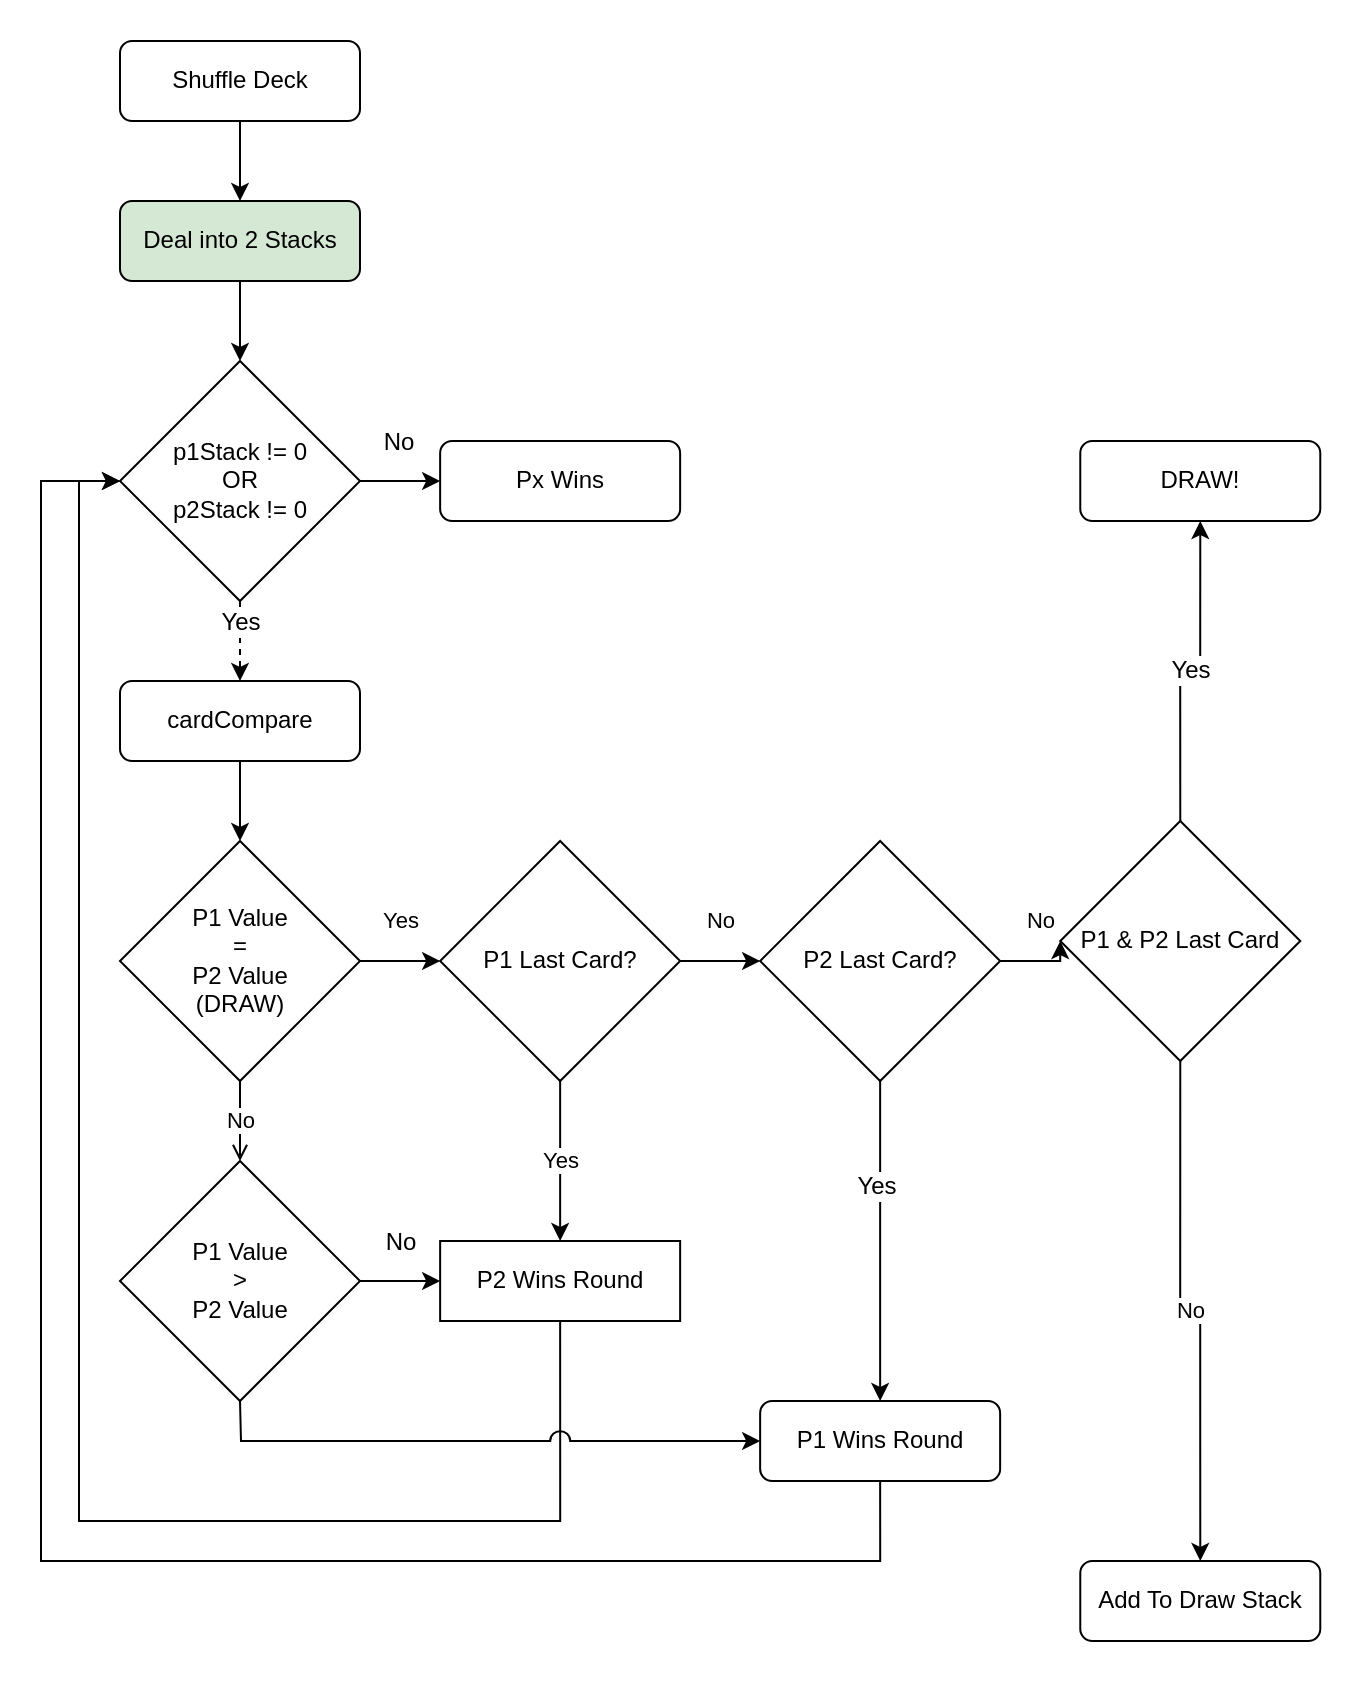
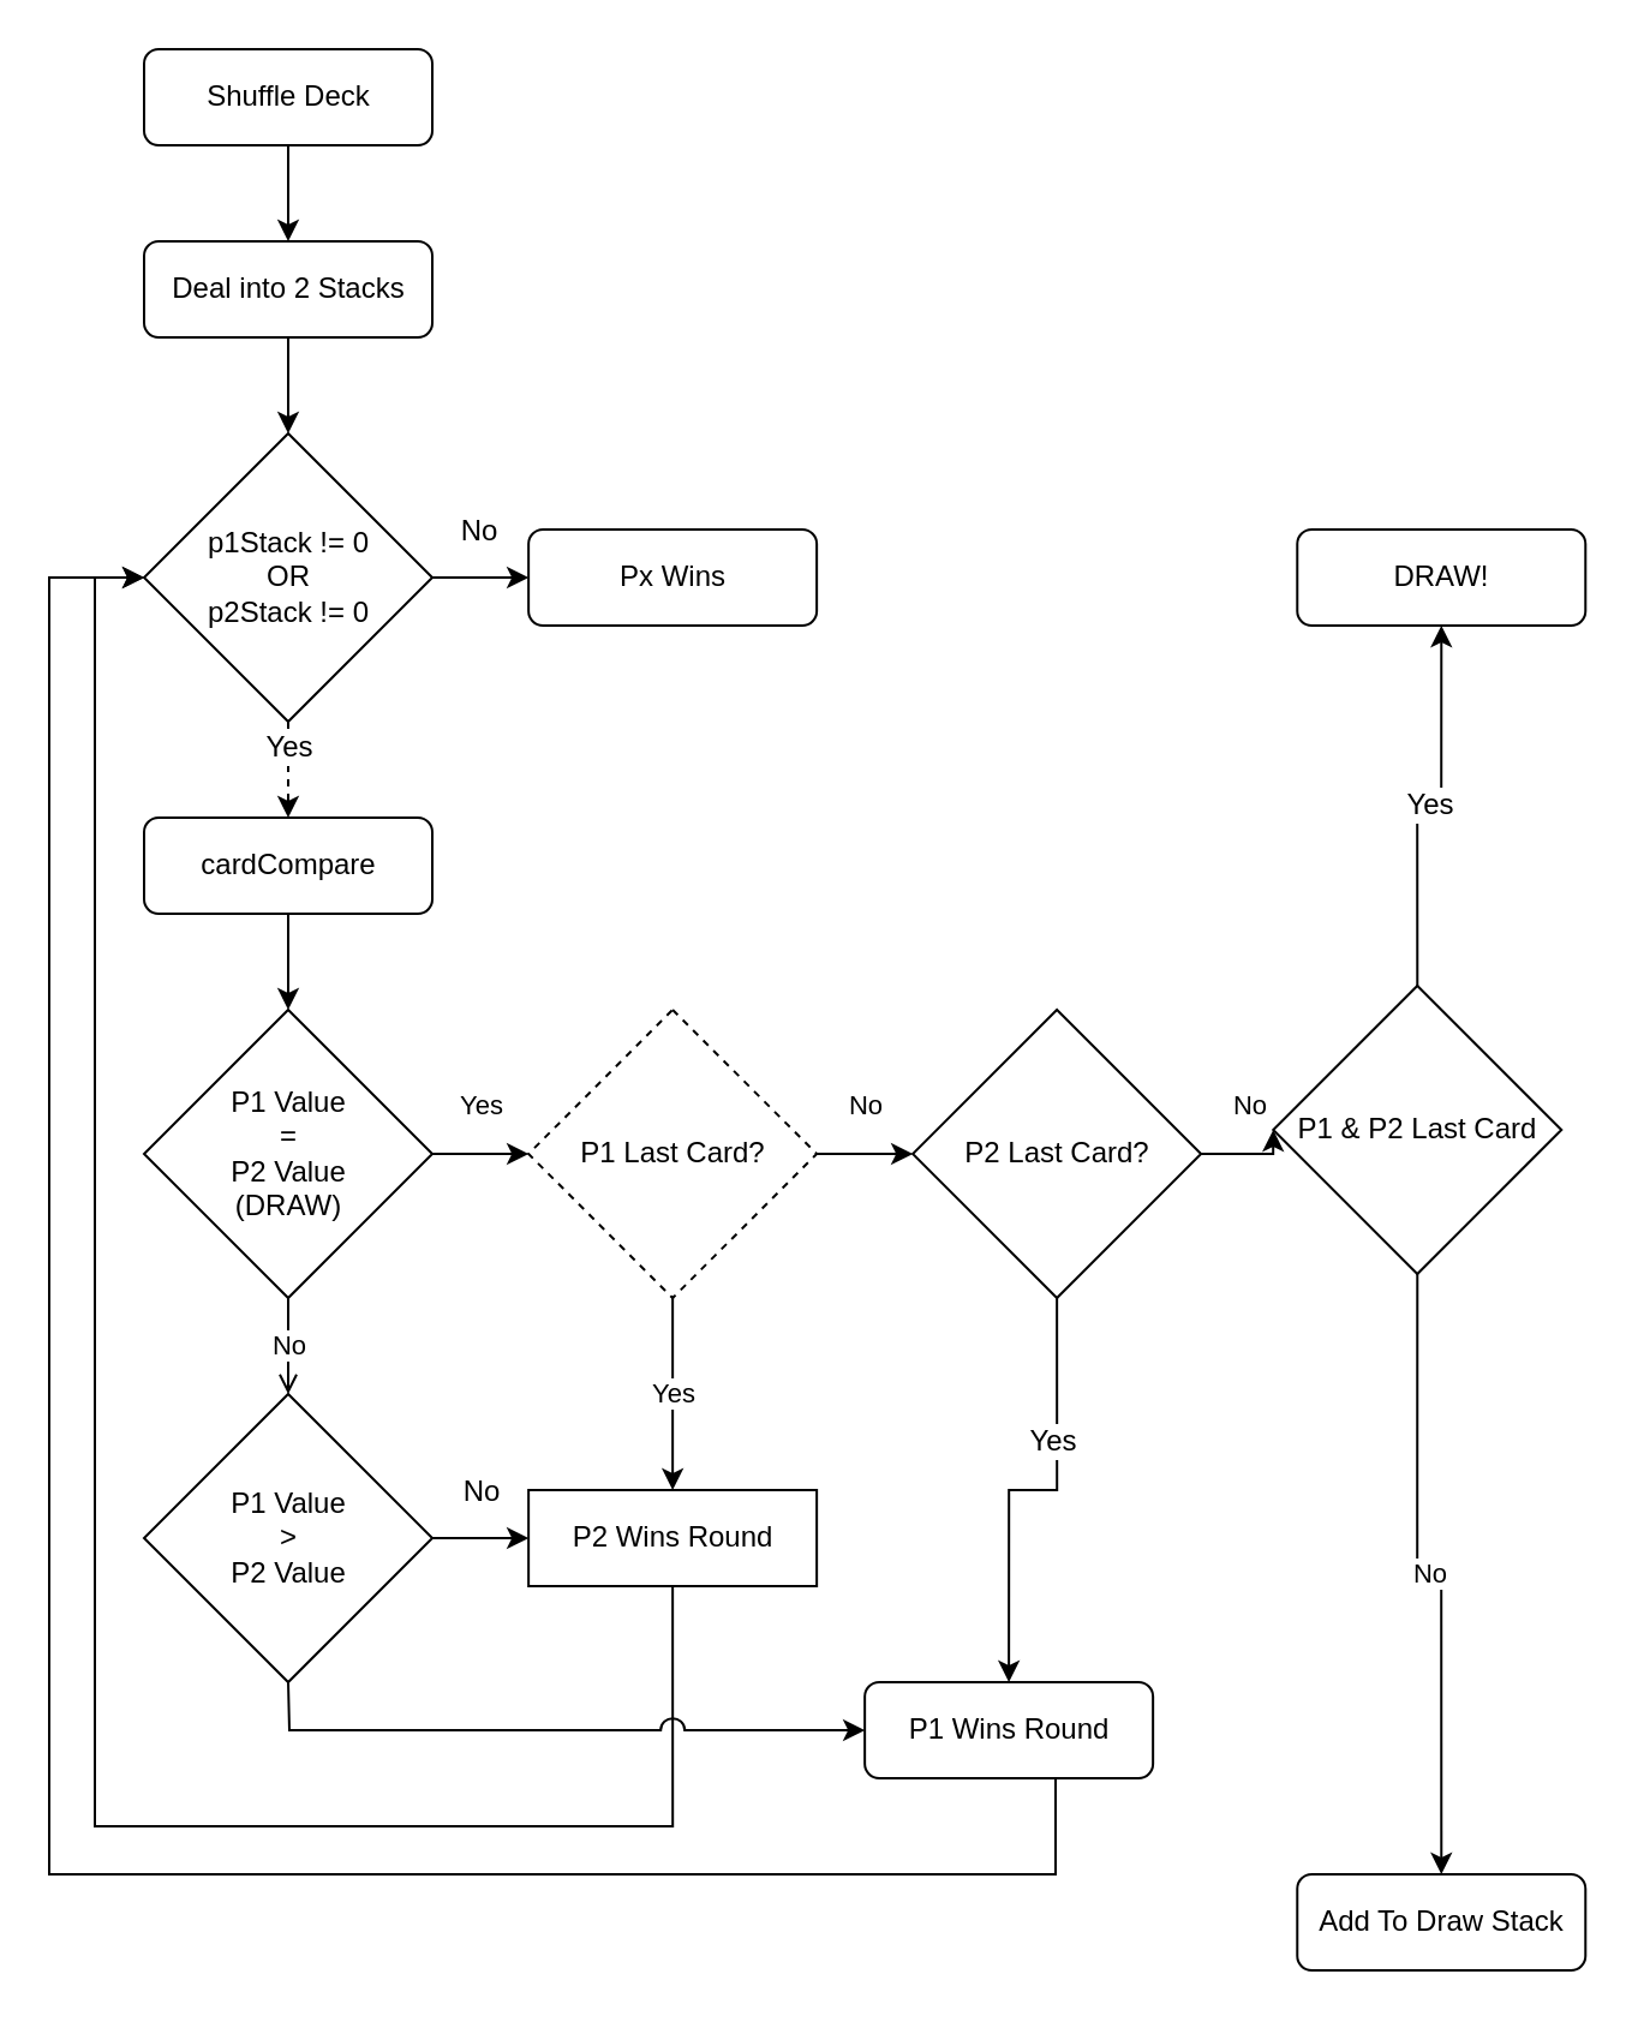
- <mxCell id="5" value="Deal into 2 Stacks" style="rounded=1;whiteSpace=wrap;html=1;fillColor=#d5e8d4;" vertex="1" parent="1"><mxGeometry x="59.5" y="100" width="120" height="40" as="geometry" /></mxCell>
+ <mxCell id="5" value="Deal into 2 Stacks" style="rounded=1;whiteSpace=wrap;html=1;" vertex="1" parent="1"><mxGeometry x="59.5" y="100" width="120" height="40" as="geometry" /></mxCell>
- <mxCell id="19" value="P1 Last Card?" style="rhombus;whiteSpace=wrap;html=1;" vertex="1" parent="1"><mxGeometry x="219.57" y="420" width="120" height="120" as="geometry" /></mxCell>
+ <mxCell id="19" value="P1 Last Card?" style="rhombus;whiteSpace=wrap;html=1;dashed=1;" vertex="1" parent="1"><mxGeometry x="219.57" y="420" width="120" height="120" as="geometry" /></mxCell>
- <mxCell id="27" value="P1 Wins Round" style="rounded=1;whiteSpace=wrap;html=1;" vertex="1" parent="1"><mxGeometry x="379.57" y="700" width="120" height="40" as="geometry" /></mxCell>
+ <mxCell id="27" value="P1 Wins Round" style="rounded=1;whiteSpace=wrap;html=1;" vertex="1" parent="1"><mxGeometry x="359.57" y="700" width="120" height="40" as="geometry" /></mxCell>
